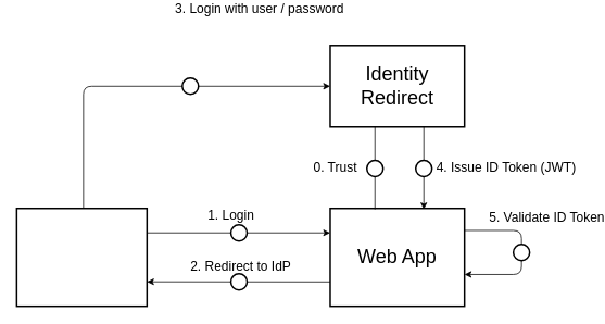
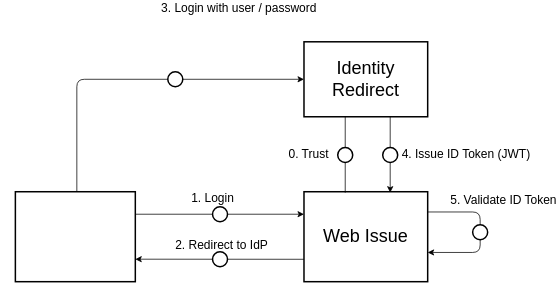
- <mxCell id="3" value="&lt;font style=&quot;font-size: 24px&quot;&gt;Web App&lt;/font&gt;" style="shape=tamBDlibrary.agent2;rounded=0;whiteSpace=wrap;html=1;strokeWidth=2;humanx=0.5;humany=0.5;multiple=0;human=0;" parent="1" vertex="1"><mxGeometry x="405" y="220" width="165" height="120" as="geometry" /></mxCell>
+ <mxCell id="3" value="&lt;font style=&quot;font-size: 24px&quot;&gt;Web Issue&lt;/font&gt;" style="shape=tamBDlibrary.agent2;rounded=0;whiteSpace=wrap;html=1;strokeWidth=2;humanx=0.5;humany=0.5;multiple=0;human=0;" parent="1" vertex="1"><mxGeometry x="405" y="220" width="165" height="120" as="geometry" /></mxCell>
